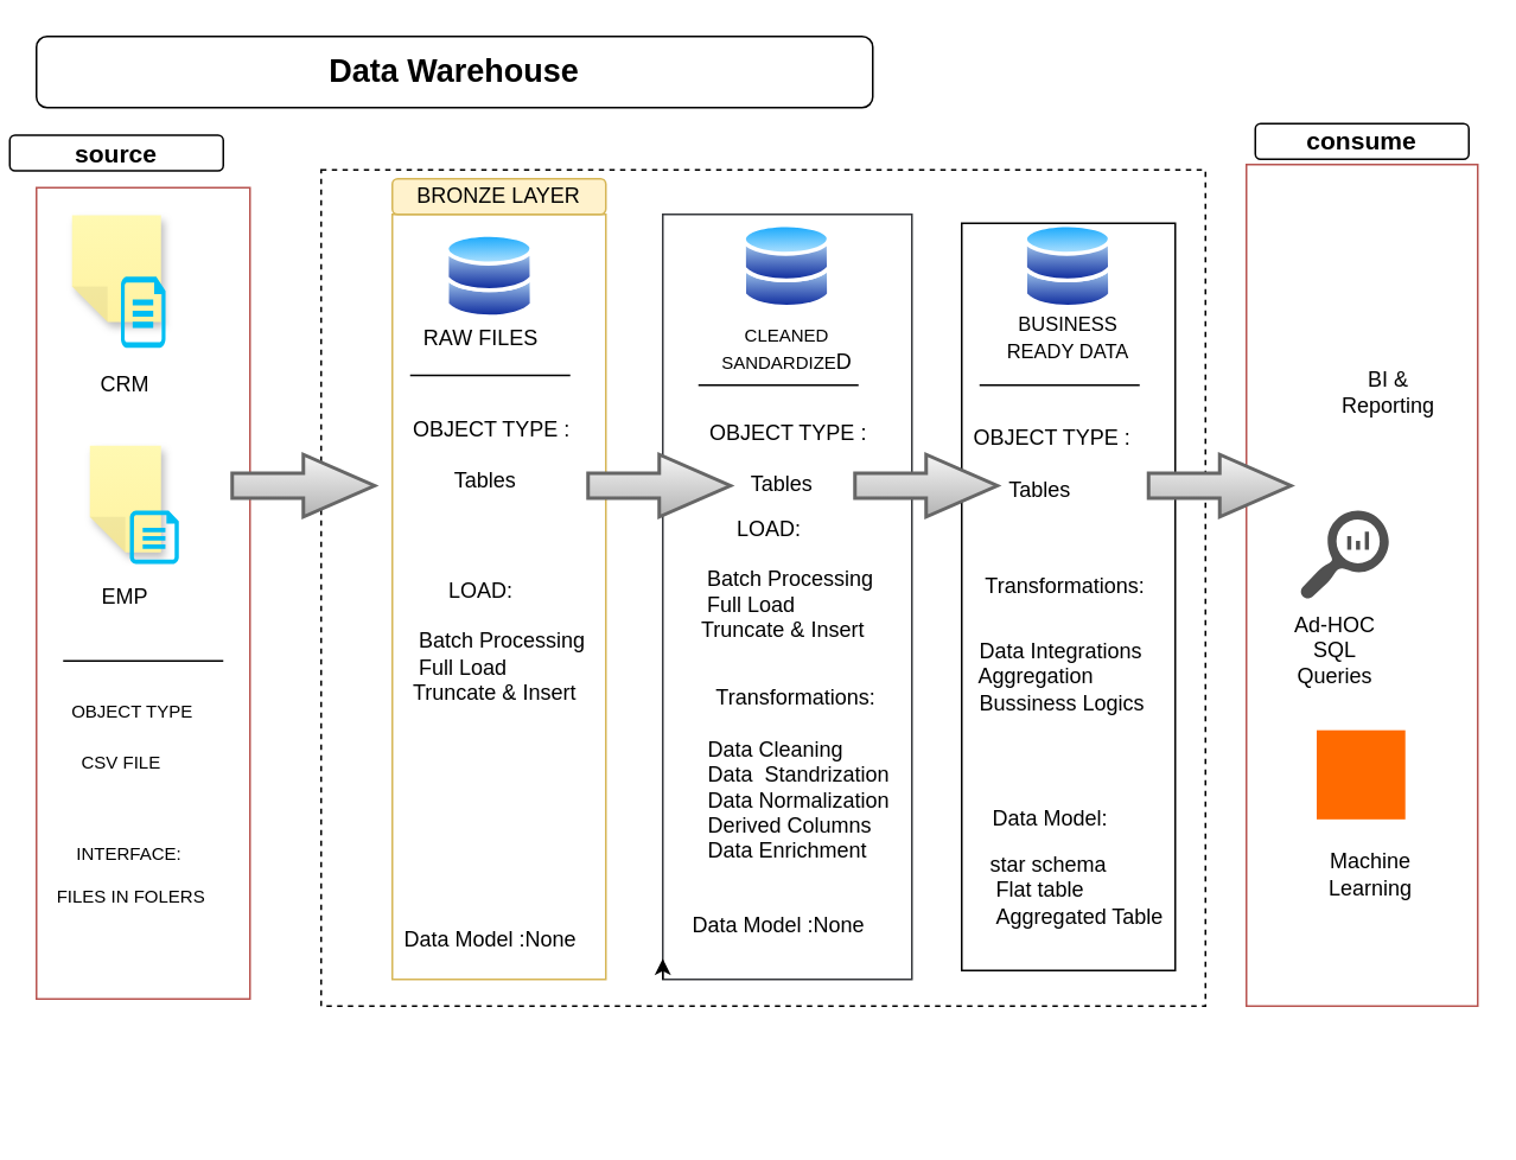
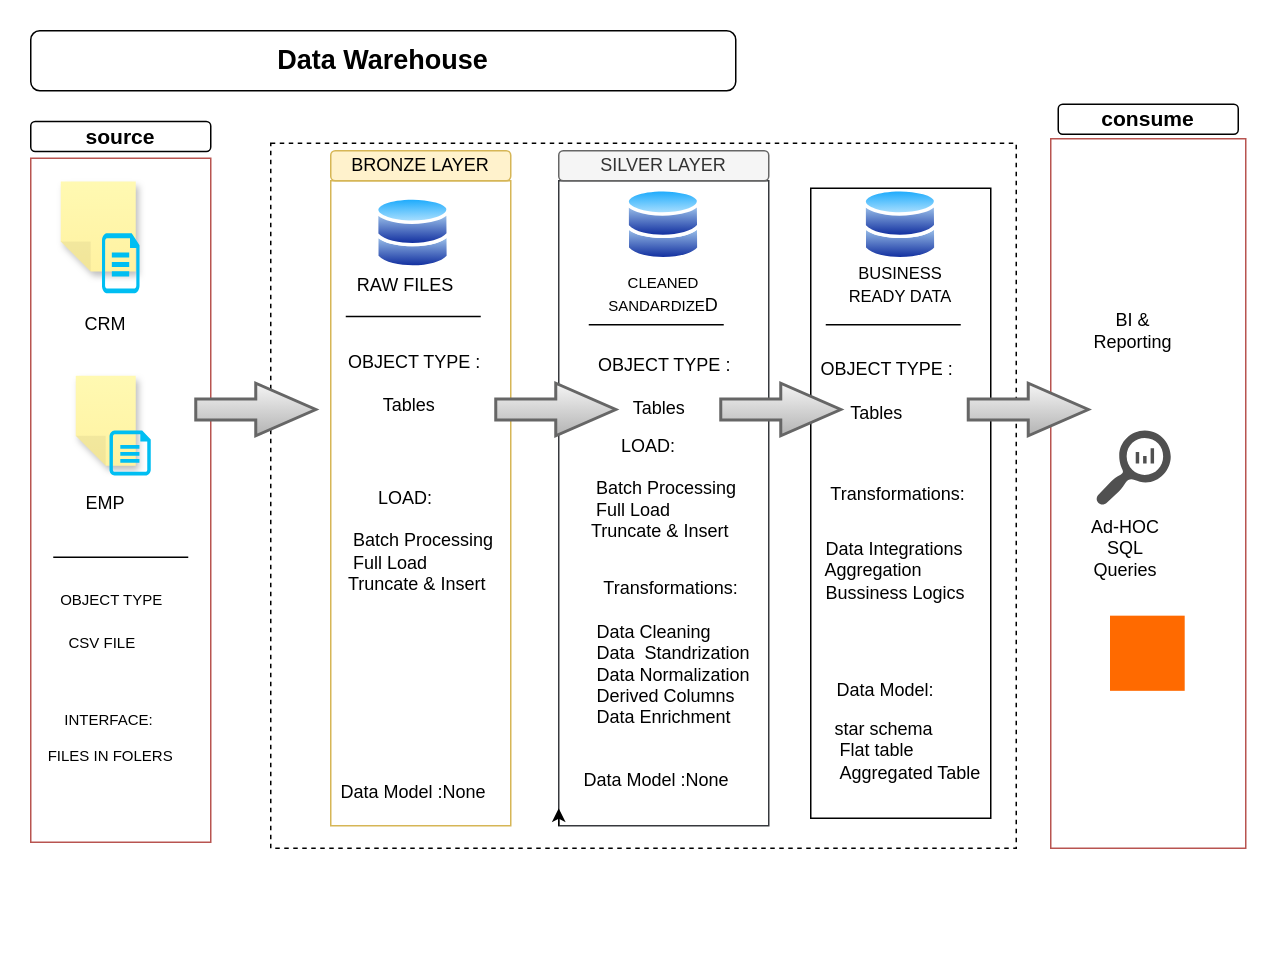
- <mxCell id="4" value="&lt;h3&gt;source&lt;/h3&gt;&lt;div&gt;&lt;/div&gt;" style="rounded=1;whiteSpace=wrap;html=1;align=center;labelBackgroundColor=none;" parent="1" vertex="1"><mxGeometry x="5" y="75.5" width="120" height="20" as="geometry" /></mxCell>
+ <mxCell id="4" value="&lt;h3&gt;source&lt;/h3&gt;&lt;div&gt;&lt;/div&gt;" style="rounded=1;whiteSpace=wrap;html=1;align=center;labelBackgroundColor=none;" parent="1" vertex="1"><mxGeometry x="20" y="80.5" width="120" height="20" as="geometry" /></mxCell>
+ <mxCell id="11" value="SILVER LAYER" style="rounded=1;whiteSpace=wrap;html=1;labelBackgroundColor=none;fillColor=#f5f5f5;fontColor=#333333;strokeColor=#666666;" parent="1" vertex="1"><mxGeometry x="372" y="100" width="140" height="20" as="geometry" /></mxCell>
- <mxCell id="50" value="BI &amp;amp; Reporting" style="text;html=1;align=center;verticalAlign=middle;whiteSpace=wrap;rounded=0;" vertex="1" parent="1"><mxGeometry x="750" y="205" width="60" height="30" as="geometry" /></mxCell>
+ <mxCell id="50" value="BI &amp;amp; Reporting" style="text;html=1;align=center;verticalAlign=middle;whiteSpace=wrap;rounded=0;" vertex="1" parent="1"><mxGeometry x="725" y="205" width="60" height="30" as="geometry" /></mxCell>
- <mxCell id="52" value="Machine Learning" style="text;html=1;align=center;verticalAlign=middle;whiteSpace=wrap;rounded=0;" vertex="1" parent="1"><mxGeometry x="739.5" y="475.5" width="60" height="30" as="geometry" /></mxCell>
